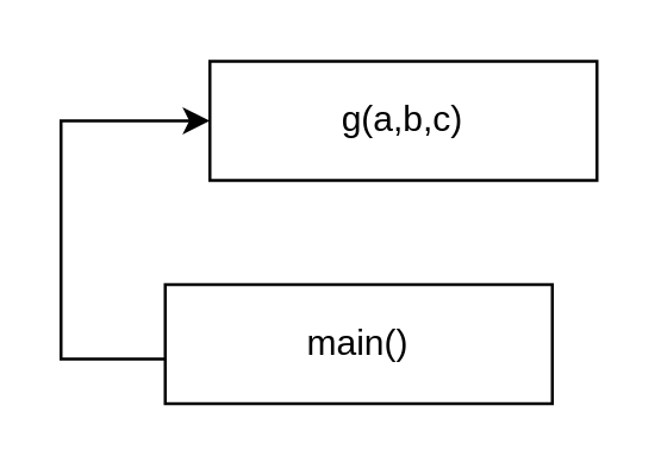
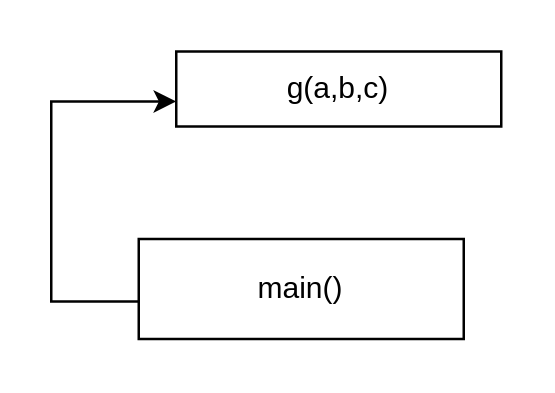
- <mxCell id="4" value="g(a,b,c)" style="rounded=0;whiteSpace=wrap;html=1;" vertex="1" parent="1"><mxGeometry x="70" y="20" width="130" height="40" as="geometry" /></mxCell>
+ <mxCell id="4" value="g(a,b,c)" style="rounded=0;whiteSpace=wrap;html=1;" vertex="1" parent="1"><mxGeometry x="70" y="20" width="130" height="30" as="geometry" /></mxCell>
